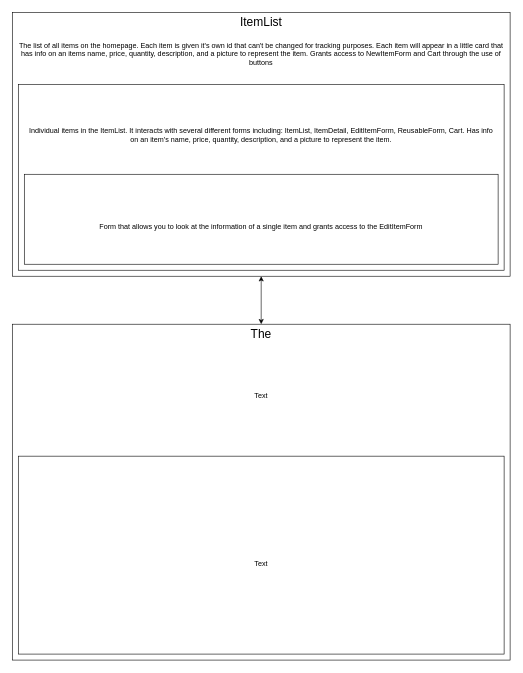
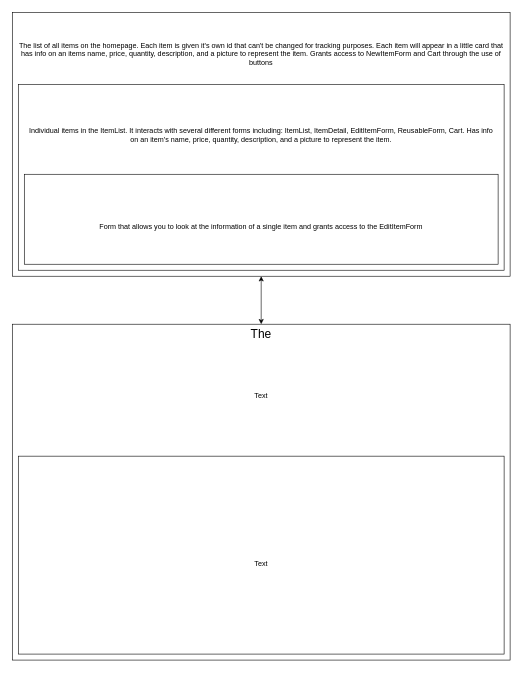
- <mxCell id="8" value="ItemList" style="text;html=1;strokeColor=none;fillColor=none;align=center;verticalAlign=middle;whiteSpace=wrap;rounded=0;fontSize=20;" parent="1" vertex="1"><mxGeometry x="325" width="220" height="30" as="geometry" y="20" /></mxCell>
